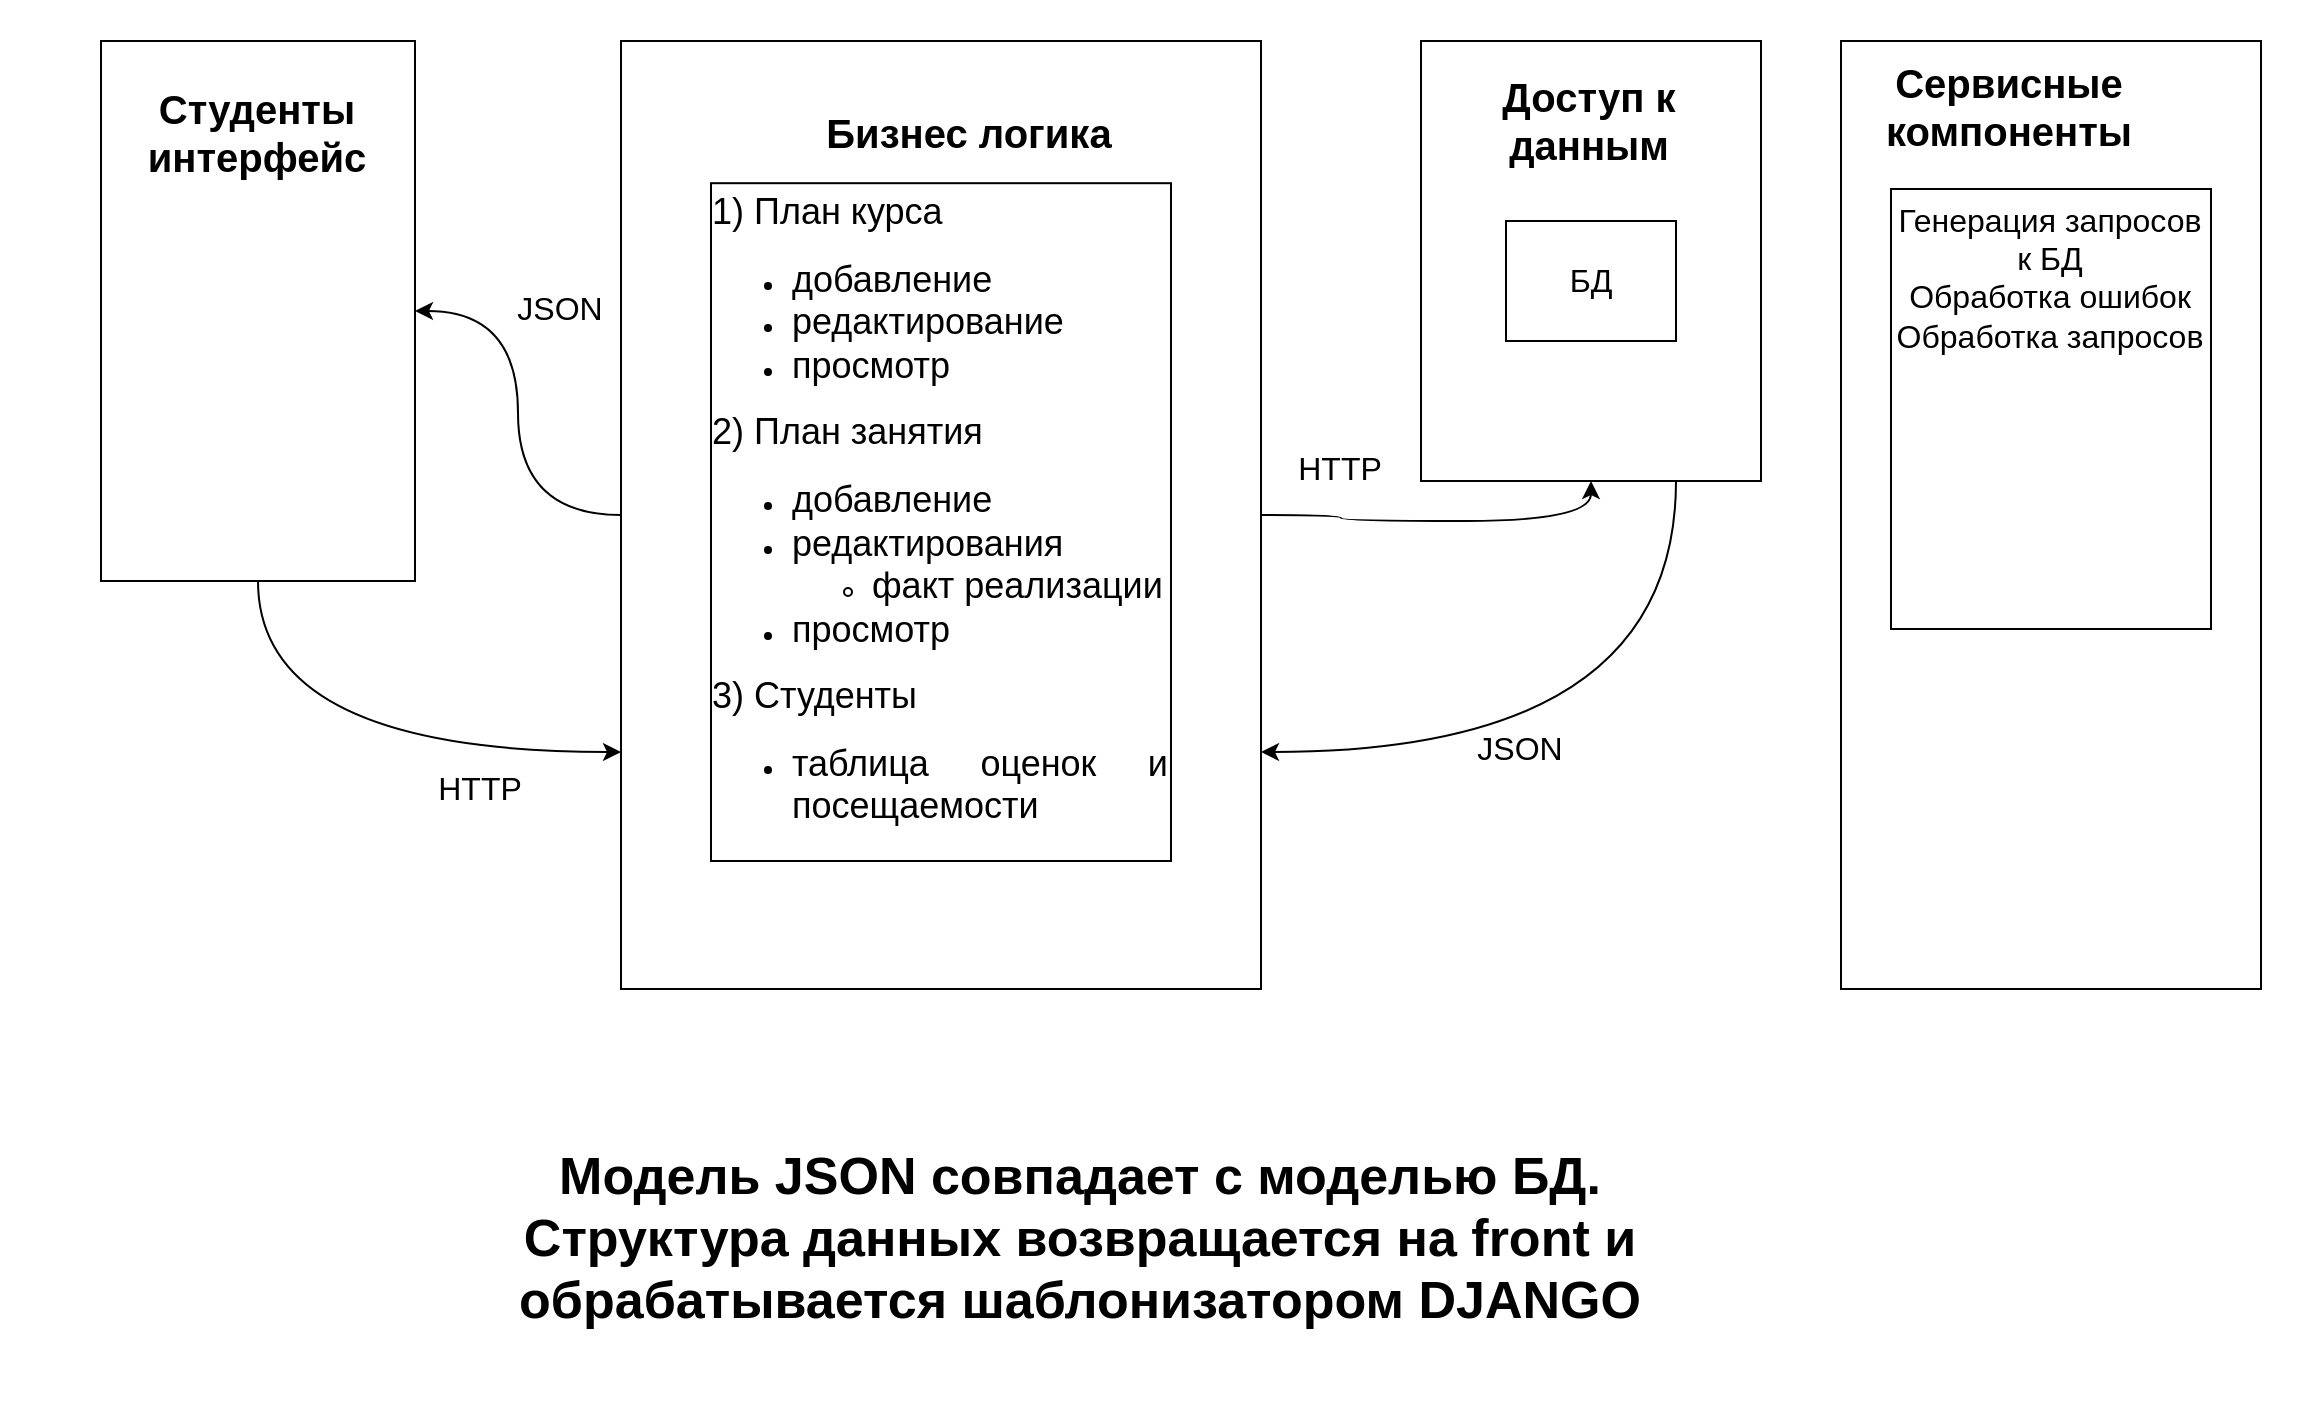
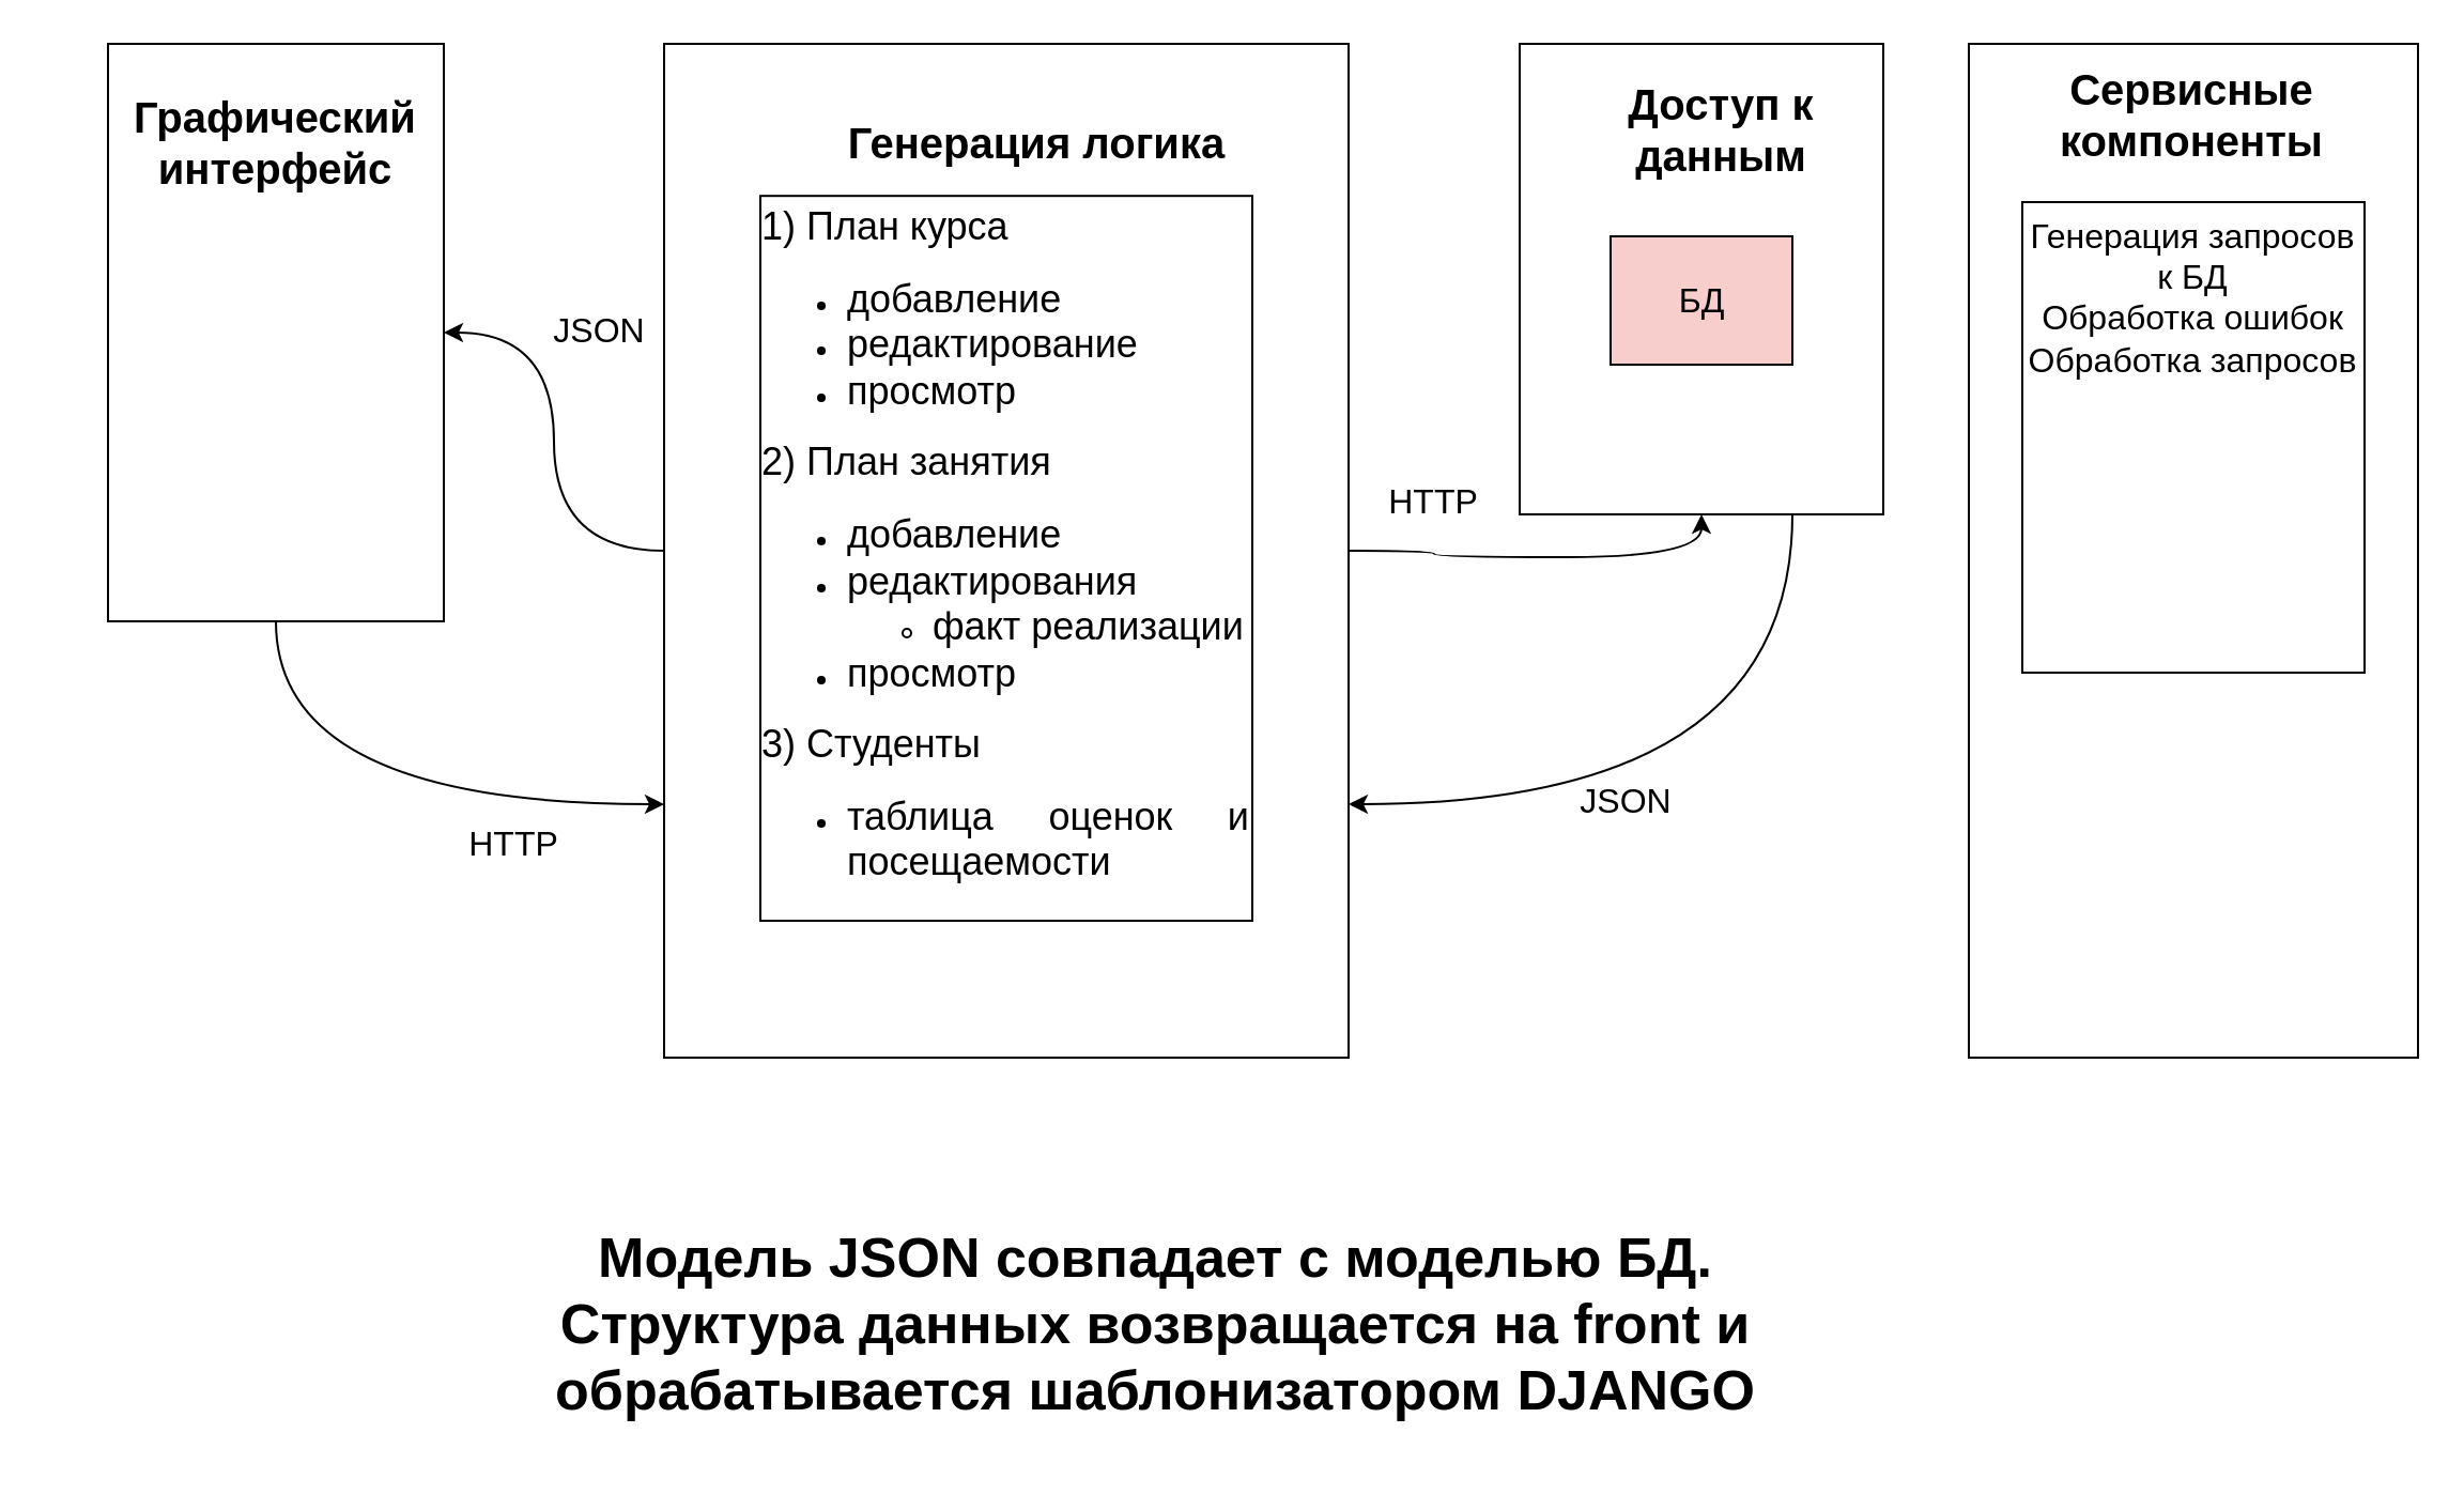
- <mxCell id="22" value="&lt;span style=&quot;font-size: 20px&quot;&gt;&lt;b&gt;Сервисные компоненты&lt;/b&gt;&lt;/span&gt;" style="text;html=1;strokeColor=none;fillColor=none;align=center;verticalAlign=middle;whiteSpace=wrap;rounded=0;" vertex="1" parent="1"><mxGeometry x="955.417" y="33.25" width="99.167" height="40" as="geometry" /></mxCell>
+ <mxCell id="22" value="&lt;span style=&quot;font-size: 20px&quot;&gt;&lt;b&gt;Сервисные компоненты&lt;/b&gt;&lt;/span&gt;" style="text;html=1;strokeColor=none;fillColor=none;align=center;verticalAlign=middle;whiteSpace=wrap;rounded=0;" vertex="1" parent="1"><mxGeometry x="975.417" y="33.25" width="99.167" height="40" as="geometry" /></mxCell>
- <mxCell id="4" value="&lt;font style=&quot;font-size: 20px&quot;&gt;&lt;b&gt;Доступ к данным&lt;/b&gt;&lt;/font&gt;" style="text;html=1;strokeColor=none;fillColor=none;align=center;verticalAlign=middle;whiteSpace=wrap;rounded=0;" vertex="1" parent="2"><mxGeometry x="35.417" y="20" width="99.167" height="40" as="geometry" /></mxCell>
+ <mxCell id="4" value="&lt;font style=&quot;font-size: 20px&quot;&gt;&lt;b&gt;Доступ к данным&lt;/b&gt;&lt;/font&gt;" style="text;html=1;strokeColor=none;fillColor=none;align=center;verticalAlign=middle;whiteSpace=wrap;rounded=0;" vertex="1" parent="2"><mxGeometry x="45.417" y="20" width="99.167" height="40" as="geometry" /></mxCell>
- <mxCell id="8" value="&lt;font style=&quot;font-size: 20px&quot;&gt;&lt;b&gt;Студенты интерфейс&lt;/b&gt;&lt;/font&gt;" style="text;html=1;strokeColor=none;fillColor=none;align=center;verticalAlign=middle;whiteSpace=wrap;rounded=0;" vertex="1" parent="6"><mxGeometry x="58.918" y="34.003" width="99.167" height="24.545" as="geometry" /></mxCell>
+ <mxCell id="8" value="&lt;font style=&quot;font-size: 20px&quot;&gt;&lt;b&gt;Графический интерфейс&lt;/b&gt;&lt;/font&gt;" style="text;html=1;strokeColor=none;fillColor=none;align=center;verticalAlign=middle;whiteSpace=wrap;rounded=0;" vertex="1" parent="6"><mxGeometry x="58.918" y="34.003" width="99.167" height="24.545" as="geometry" /></mxCell>
- <mxCell id="19" value="&lt;font style=&quot;font-size: 20px&quot;&gt;&lt;b&gt;Бизнес логика&lt;/b&gt;&lt;/font&gt;" style="text;html=1;strokeColor=none;fillColor=none;align=center;verticalAlign=middle;whiteSpace=wrap;rounded=0;" vertex="1" parent="1"><mxGeometry x="368.333" y="33.25" width="233.333" height="66.25" as="geometry" /></mxCell>
+ <mxCell id="19" value="&lt;font style=&quot;font-size: 20px&quot;&gt;&lt;b&gt;Генерация логика&lt;/b&gt;&lt;/font&gt;" style="text;html=1;strokeColor=none;fillColor=none;align=center;verticalAlign=middle;whiteSpace=wrap;rounded=0;" vertex="1" parent="1"><mxGeometry x="368.333" y="33.25" width="233.333" height="66.25" as="geometry" /></mxCell>
- <mxCell id="5" value="&lt;font style=&quot;font-size: 16px&quot;&gt;БД&lt;/font&gt;" style="rounded=0;whiteSpace=wrap;html=1;" vertex="1" parent="2"><mxGeometry x="42.5" y="90" width="85" height="60" as="geometry" /></mxCell>
+ <mxCell id="5" value="&lt;font style=&quot;font-size: 16px&quot;&gt;БД&lt;/font&gt;" style="rounded=0;whiteSpace=wrap;html=1;fillColor=#f8cecc;" vertex="1" parent="2"><mxGeometry x="42.5" y="90" width="85" height="60" as="geometry" /></mxCell>
